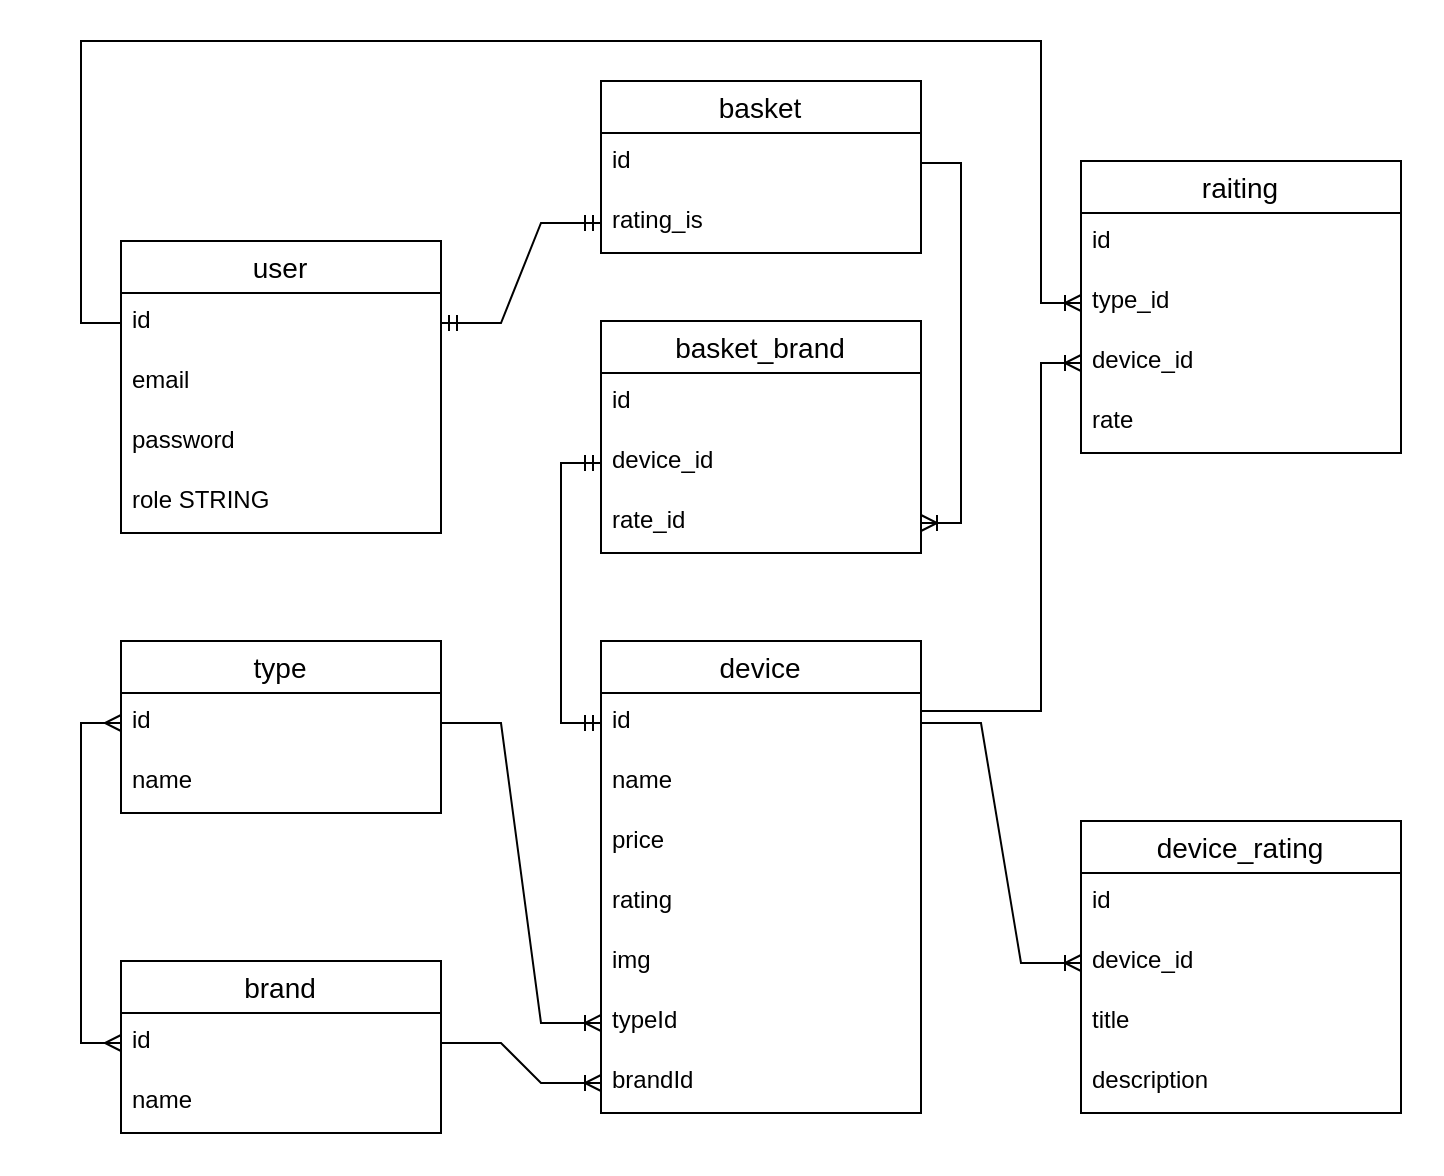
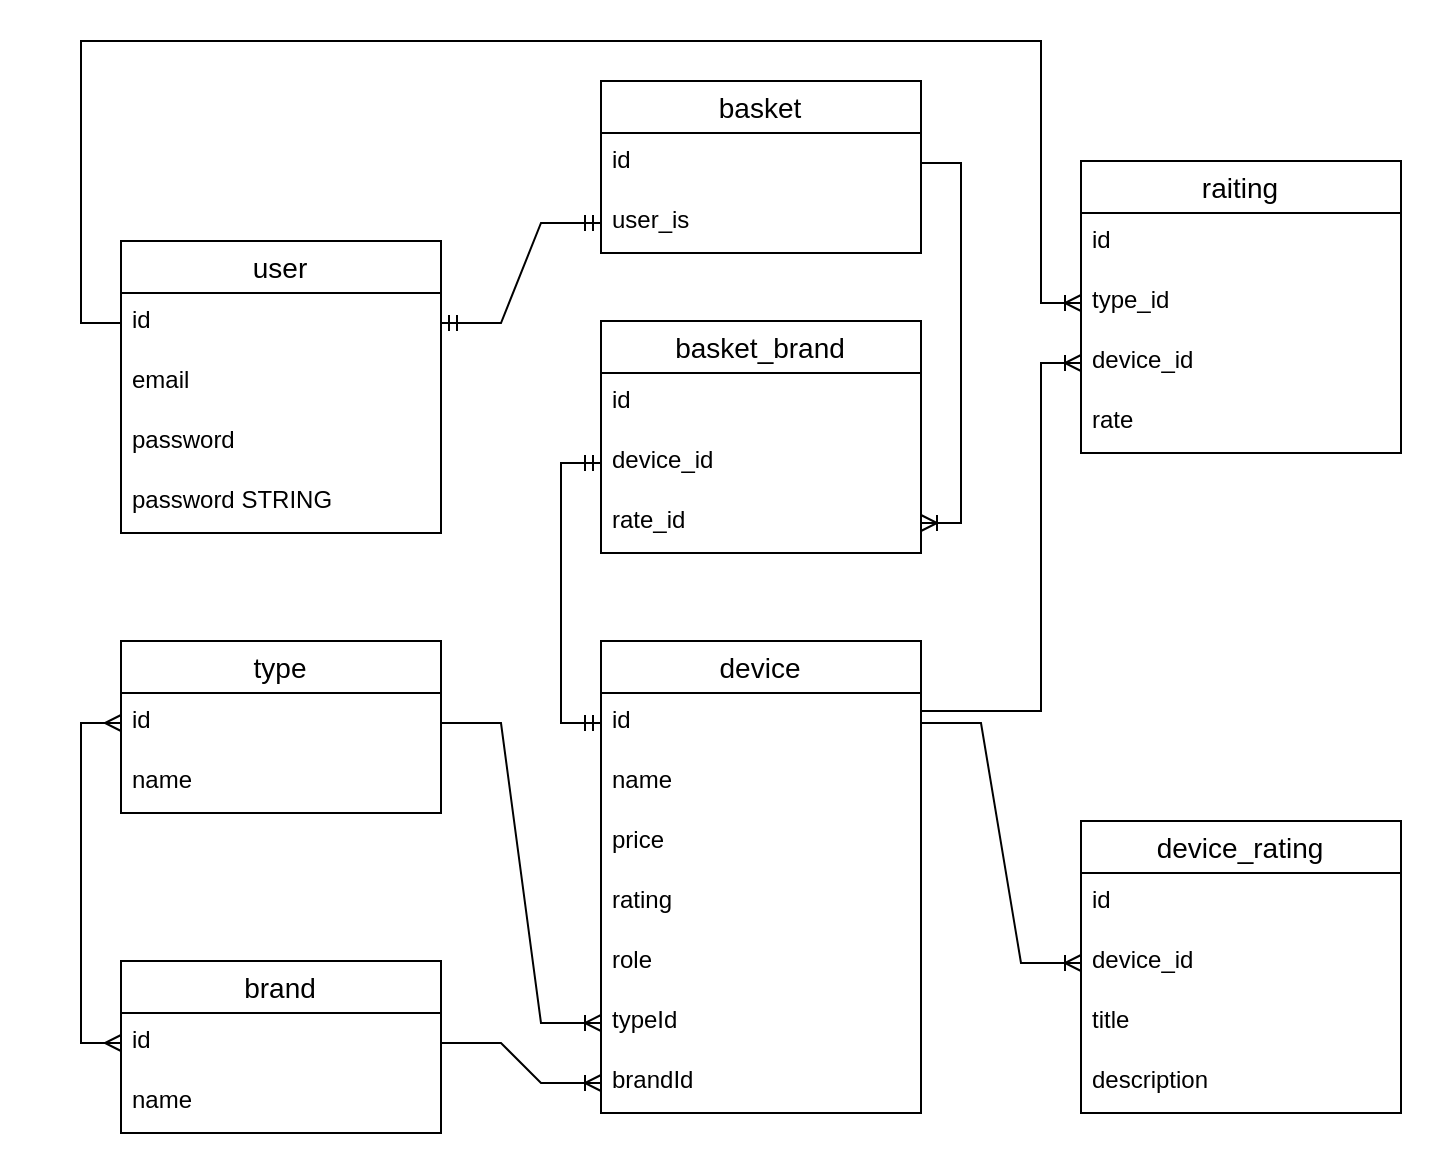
- <mxCell id="10" value="rating_is" style="text;strokeColor=none;fillColor=none;spacingLeft=4;spacingRight=4;overflow=hidden;rotatable=0;points=[[0,0.5],[1,0.5]];portConstraint=eastwest;fontSize=12;" vertex="1" parent="8"><mxGeometry y="56" width="160" height="30" as="geometry" /></mxCell>
+ <mxCell id="10" value="user_is" style="text;strokeColor=none;fillColor=none;spacingLeft=4;spacingRight=4;overflow=hidden;rotatable=0;points=[[0,0.5],[1,0.5]];portConstraint=eastwest;fontSize=12;" vertex="1" parent="8"><mxGeometry y="56" width="160" height="30" as="geometry" /></mxCell>
- <mxCell id="7" value="role STRING" style="text;strokeColor=none;fillColor=none;spacingLeft=4;spacingRight=4;overflow=hidden;rotatable=0;points=[[0,0.5],[1,0.5]];portConstraint=eastwest;fontSize=12;" vertex="1" parent="3"><mxGeometry y="116" width="160" height="30" as="geometry" /></mxCell>
+ <mxCell id="7" value="password STRING" style="text;strokeColor=none;fillColor=none;spacingLeft=4;spacingRight=4;overflow=hidden;rotatable=0;points=[[0,0.5],[1,0.5]];portConstraint=eastwest;fontSize=12;" vertex="1" parent="3"><mxGeometry y="116" width="160" height="30" as="geometry" /></mxCell>
- <mxCell id="17" value="img" style="text;strokeColor=none;fillColor=none;spacingLeft=4;spacingRight=4;overflow=hidden;rotatable=0;points=[[0,0.5],[1,0.5]];portConstraint=eastwest;fontSize=12;" vertex="1" parent="12"><mxGeometry y="146" width="160" height="30" as="geometry" /></mxCell>
+ <mxCell id="17" value="role" style="text;strokeColor=none;fillColor=none;spacingLeft=4;spacingRight=4;overflow=hidden;rotatable=0;points=[[0,0.5],[1,0.5]];portConstraint=eastwest;fontSize=12;" vertex="1" parent="12"><mxGeometry y="146" width="160" height="30" as="geometry" /></mxCell>
